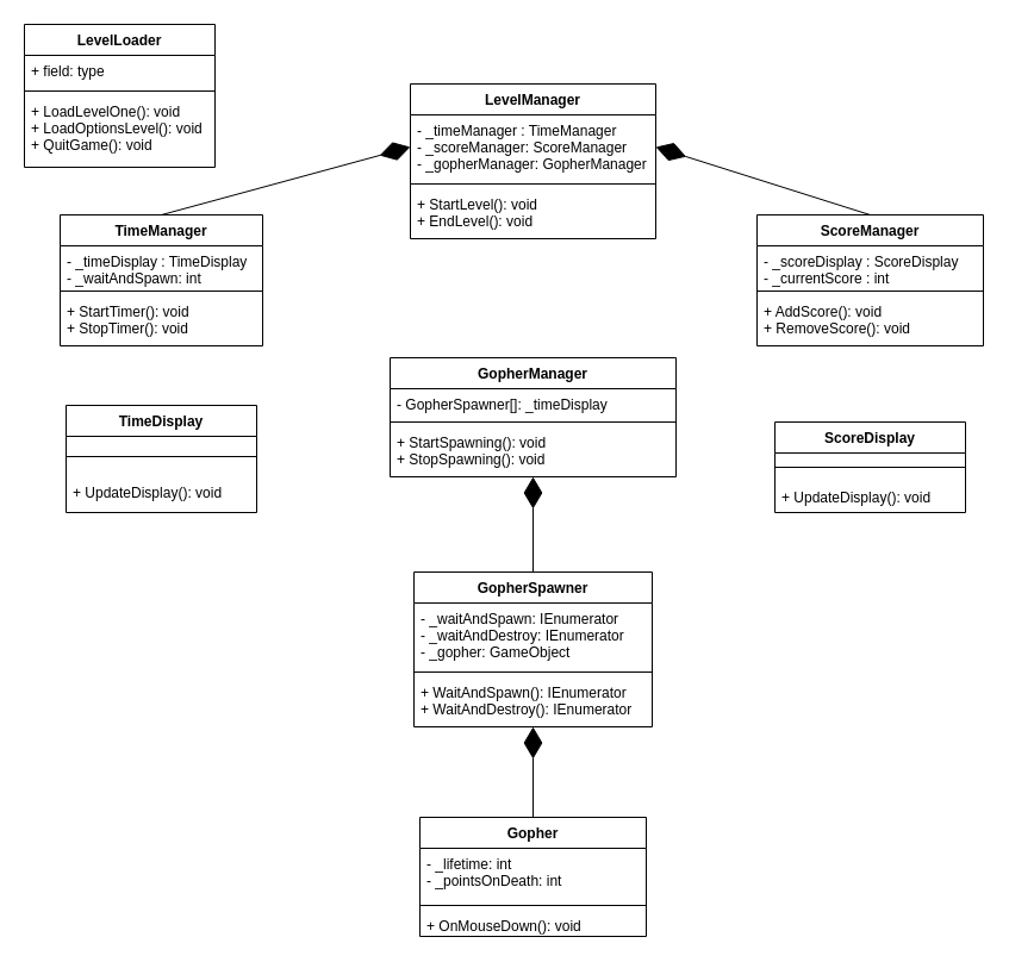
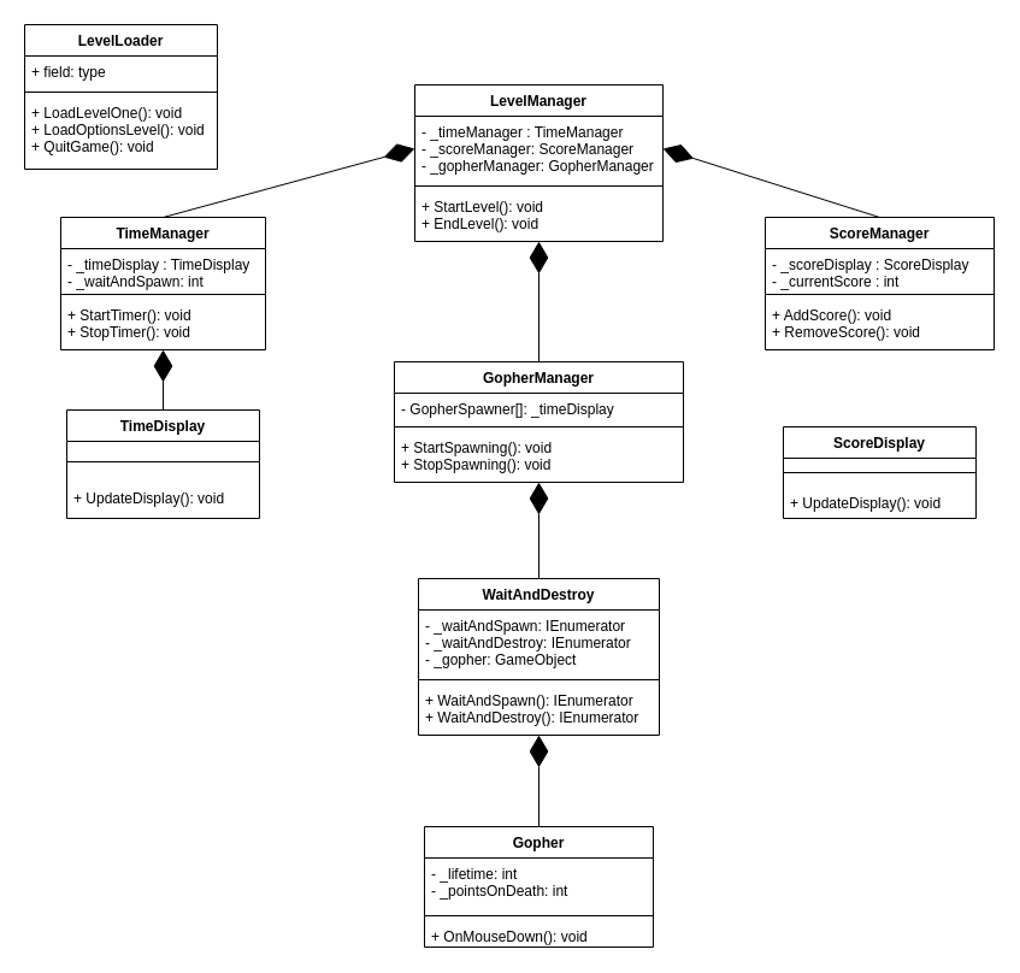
+ <mxCell id="17" value="" style="endArrow=diamondThin;endFill=1;endSize=24;html=1;exitX=0.5;exitY=0;exitDx=0;exitDy=0;" edge="1" parent="1" source="30" target="9"><mxGeometry width="160" relative="1" as="geometry"><mxPoint x="500" y="370" as="sourcePoint" /><mxPoint x="443" y="190" as="targetPoint" /></mxGeometry></mxCell>
+ <mxCell id="12" value="" style="endArrow=diamondThin;endFill=1;endSize=24;html=1;exitX=0.5;exitY=0;exitDx=0;exitDy=0;" edge="1" parent="1" source="24" target="23"><mxGeometry width="160" relative="1" as="geometry"><mxPoint x="500" y="370" as="sourcePoint" /><mxPoint x="660" y="370" as="targetPoint" /></mxGeometry></mxCell>
- <mxCell id="34" value="GopherSpawner" style="swimlane;fontStyle=1;align=center;verticalAlign=top;childLayout=stackLayout;horizontal=1;startSize=26;horizontalStack=0;resizeParent=1;resizeParentMax=0;resizeLast=0;collapsible=1;marginBottom=0;" vertex="1" parent="1"><mxGeometry x="347" y="480" width="200" height="130" as="geometry" /></mxCell>
+ <mxCell id="34" value="WaitAndDestroy" style="swimlane;fontStyle=1;align=center;verticalAlign=top;childLayout=stackLayout;horizontal=1;startSize=26;horizontalStack=0;resizeParent=1;resizeParentMax=0;resizeLast=0;collapsible=1;marginBottom=0;" vertex="1" parent="1"><mxGeometry x="347" y="480" width="200" height="130" as="geometry" /></mxCell>
